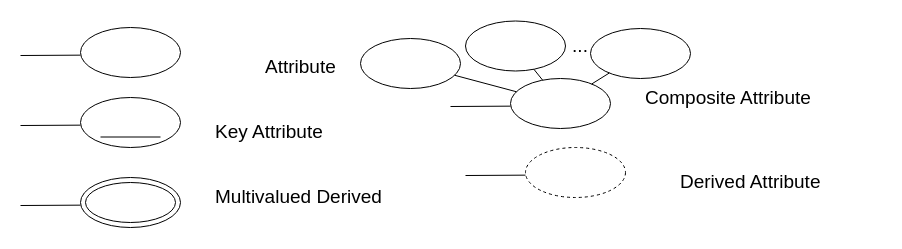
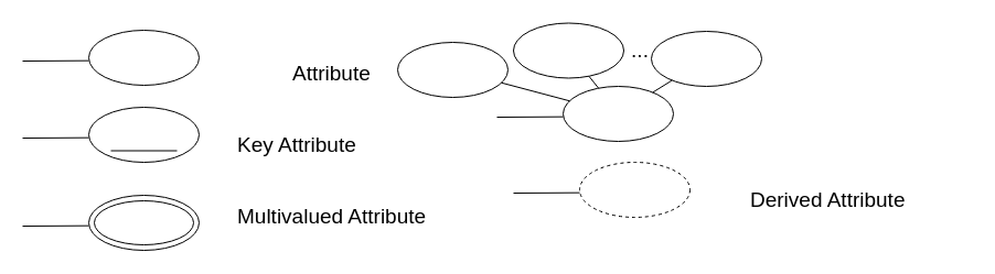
- <mxCell id="15" value="Composite Attribute" style="text;html=1;strokeColor=none;fillColor=none;align=left;verticalAlign=middle;whiteSpace=wrap;rounded=0;fontSize=19;" parent="1" vertex="1"><mxGeometry x="643" y="78" width="237" height="40" as="geometry" /></mxCell>
- <mxCell id="11" value="Multivalued Derived" style="text;html=1;strokeColor=none;fillColor=none;align=left;verticalAlign=middle;whiteSpace=wrap;rounded=0;fontSize=19;" parent="1" vertex="1"><mxGeometry x="213" y="177" width="250" height="40" as="geometry" /></mxCell>
+ <mxCell id="11" value="Multivalued Attribute" style="text;html=1;strokeColor=none;fillColor=none;align=left;verticalAlign=middle;whiteSpace=wrap;rounded=0;fontSize=19;" parent="1" vertex="1"><mxGeometry x="213" y="177" width="250" height="40" as="geometry" /></mxCell>
